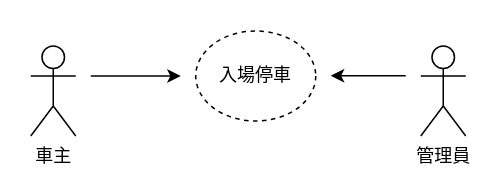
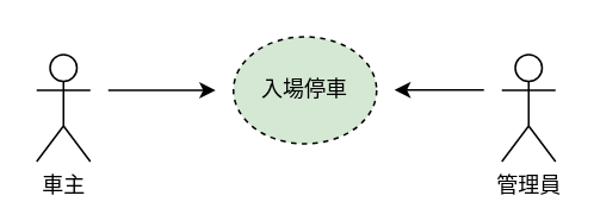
- <mxCell id="4" value="入場停車" style="ellipse;whiteSpace=wrap;html=1;align=center;dashed=1;" vertex="1" parent="1"><mxGeometry x="130" y="20" width="80" height="60" as="geometry" /></mxCell>
+ <mxCell id="4" value="入場停車" style="ellipse;whiteSpace=wrap;html=1;align=center;dashed=1;fillColor=#d5e8d4;" vertex="1" parent="1"><mxGeometry x="130" y="20" width="80" height="60" as="geometry" /></mxCell>
